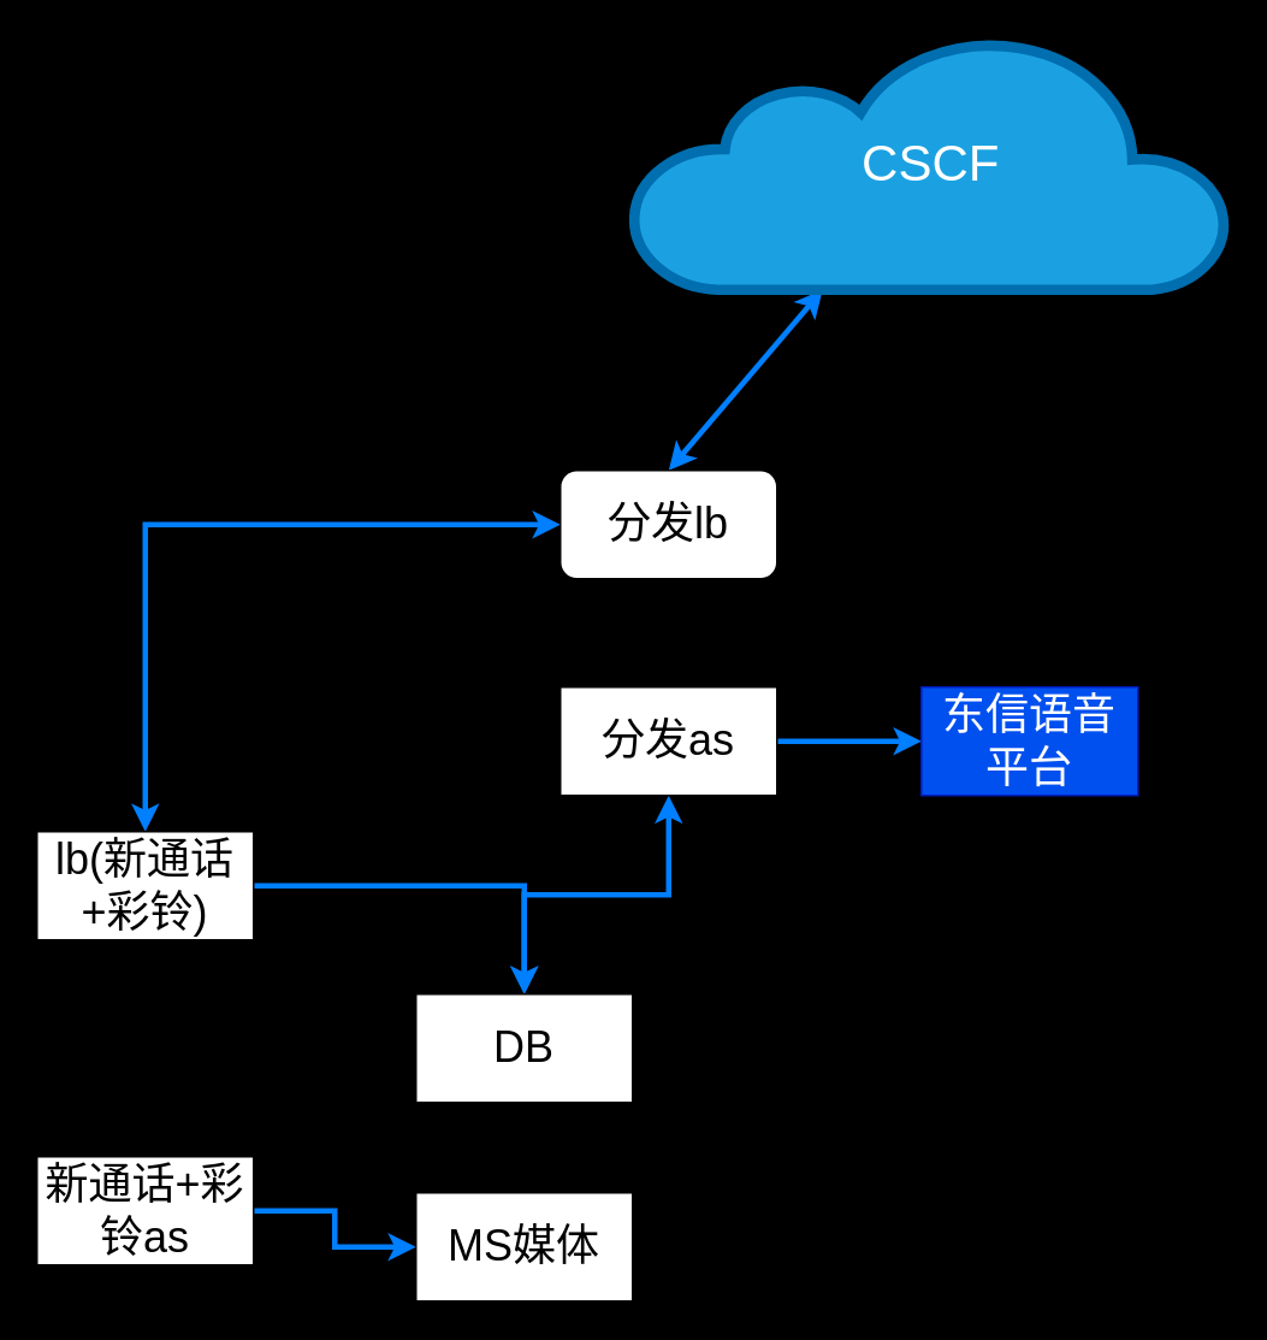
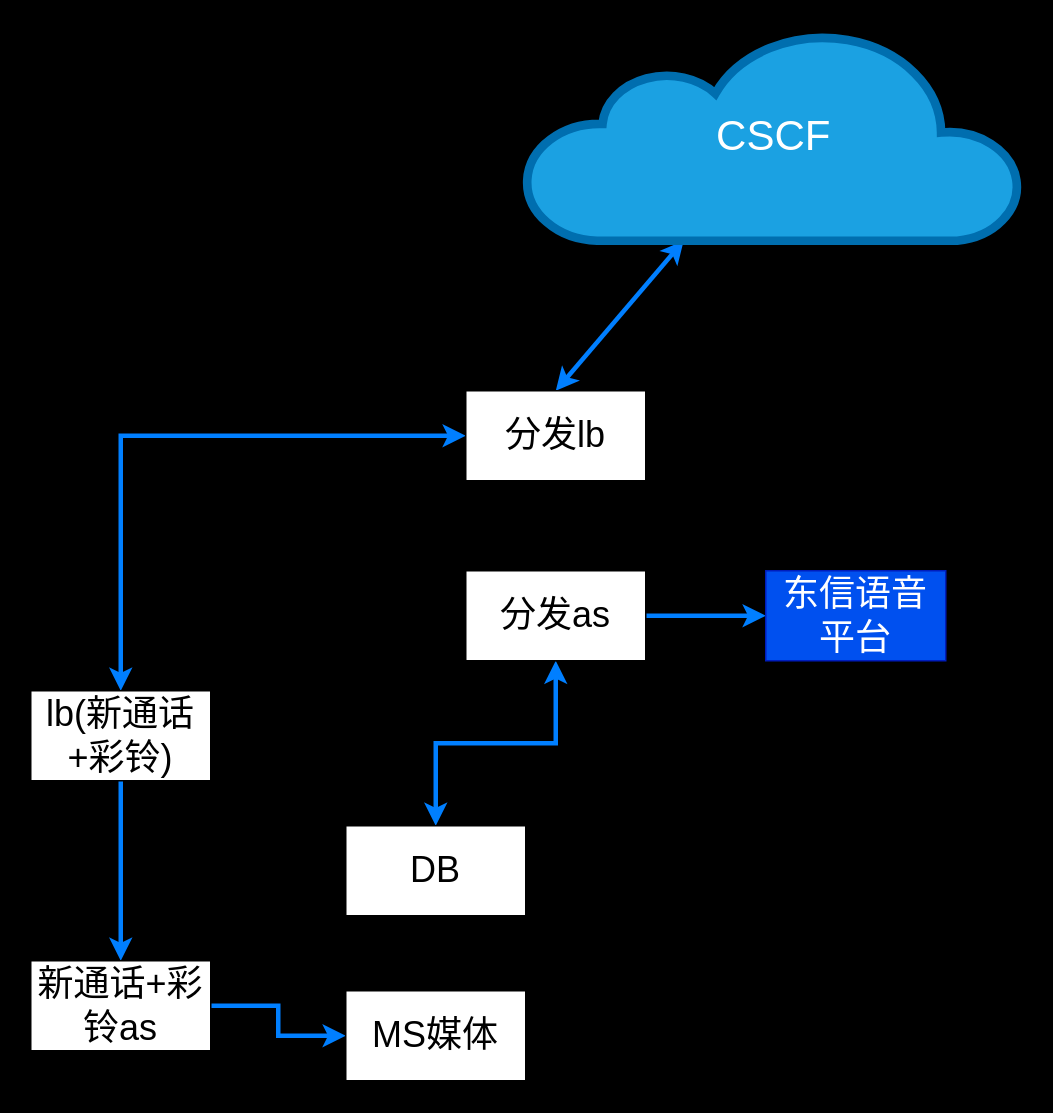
- <mxCell id="6" value="&lt;font style=&quot;font-size: 24px;&quot;&gt;分发lb&lt;/font&gt;" style="whiteSpace=wrap;html=1;rounded=1;" vertex="1" parent="1"><mxGeometry x="310" y="260" width="120" height="60" as="geometry" /></mxCell>
+ <mxCell id="6" value="&lt;font style=&quot;font-size: 24px;&quot;&gt;分发lb&lt;/font&gt;" style="rounded=0;whiteSpace=wrap;html=1;" vertex="1" parent="1"><mxGeometry x="310" y="260" width="120" height="60" as="geometry" /></mxCell>
- <mxCell id="7" value="" style="edgeStyle=orthogonalEdgeStyle;rounded=0;orthogonalLoop=1;jettySize=auto;html=1;strokeColor=#007FFF;strokeWidth=3;" edge="1" parent="1" source="8" target="15"><mxGeometry relative="1" as="geometry" /></mxCell>
+ <mxCell id="7" value="" style="edgeStyle=orthogonalEdgeStyle;rounded=0;orthogonalLoop=1;jettySize=auto;html=1;strokeColor=#007FFF;strokeWidth=3;" edge="1" parent="1" source="8" target="10"><mxGeometry relative="1" as="geometry" /></mxCell>
